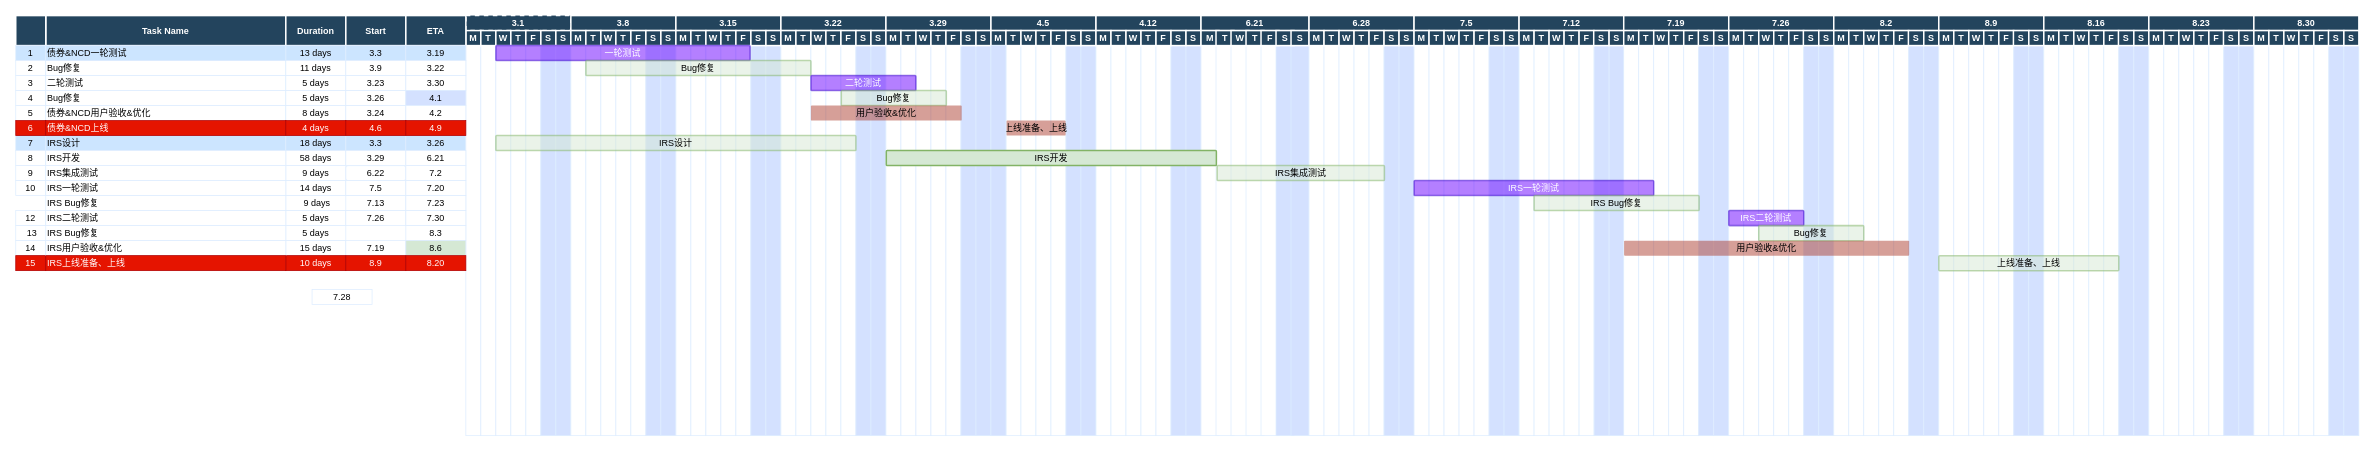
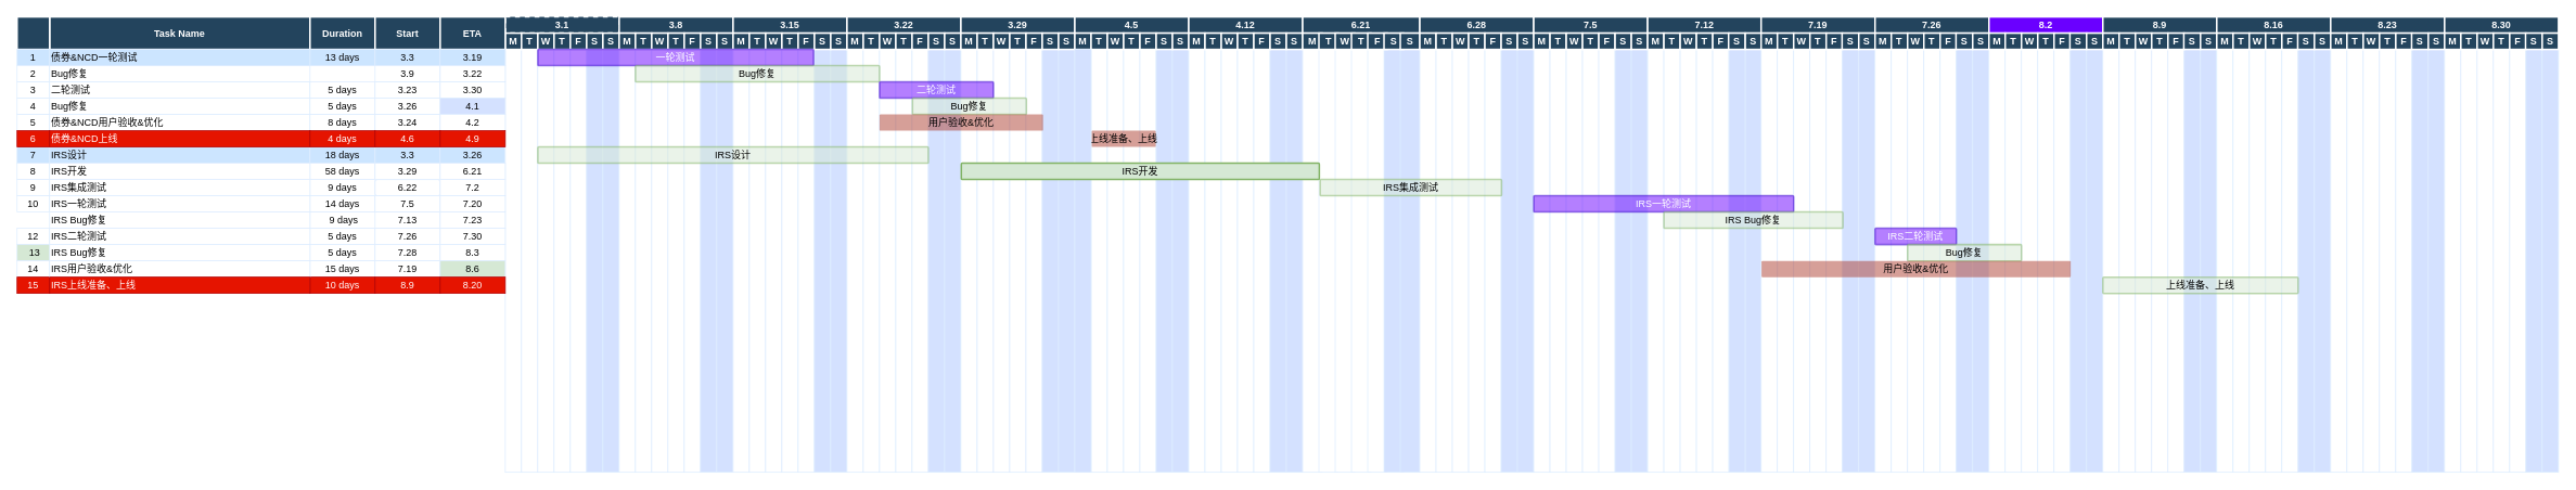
- <mxCell id="279" value="8.2" style="fillColor=#23445D;strokeColor=#FFFFFF;strokeWidth=2;fontColor=#FFFFFF;fontStyle=1" parent="1" vertex="1"><mxGeometry x="2444" y="20" width="140" height="20" as="geometry" /></mxCell>
+ <mxCell id="279" value="8.2" style="fillColor=#6a00ff;strokeColor=#FFFFFF;strokeWidth=2;fontColor=#FFFFFF;fontStyle=1;" parent="1" vertex="1"><mxGeometry x="2444" y="20" width="140" height="20" as="geometry" /></mxCell>
- <mxCell id="195" value="11 days" style="strokeColor=#DEEDFF;fillColor=#FFFFFF;" parent="1" vertex="1"><mxGeometry x="380.5" y="80" width="80.0" height="20" as="geometry" /></mxCell>
- <mxCell id="23" value="13" style="strokeColor=#DEEDFF" parent="1" vertex="1"><mxGeometry x="20.5" y="300" width="43.5" height="20" as="geometry" /></mxCell>
+ <mxCell id="23" value="13" style="strokeColor=#DEEDFF;fillColor=#d5e8d4;" parent="1" vertex="1"><mxGeometry x="20.5" y="300" width="43.5" height="20" as="geometry" /></mxCell>
- <mxCell id="25" value="7.28" style="strokeColor=#DEEDFF" parent="1" vertex="1"><mxGeometry x="415.5" y="385" width="80.0" height="20" as="geometry" /></mxCell>
+ <mxCell id="25" value="7.28" style="strokeColor=#DEEDFF" parent="1" vertex="1"><mxGeometry x="460.5" y="300" width="80.0" height="20" as="geometry" /></mxCell>
